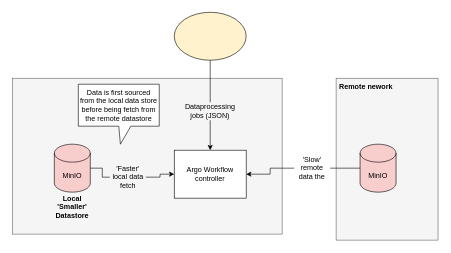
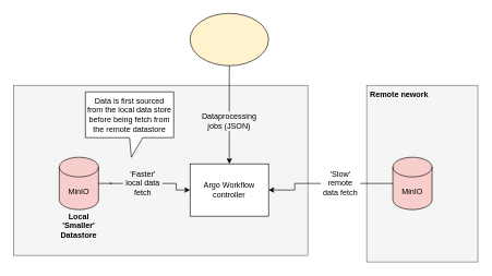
- <mxCell id="16" value="'Slow' remote data the" style="text;html=1;align=center;verticalAlign=middle;whiteSpace=wrap;rounded=0;" vertex="1" parent="1"><mxGeometry x="490" y="265" width="60" height="30" as="geometry" /></mxCell>
+ <mxCell id="16" value="'Slow' remote data fetch" style="text;html=1;align=center;verticalAlign=middle;whiteSpace=wrap;rounded=0;" vertex="1" parent="1"><mxGeometry x="490" y="265" width="60" height="30" as="geometry" /></mxCell>
- <mxCell id="18" value="'Faster' local data fetch" style="text;html=1;align=center;verticalAlign=middle;whiteSpace=wrap;rounded=0;" vertex="1" parent="1"><mxGeometry x="182.5" y="280" width="60" height="30" as="geometry" /></mxCell>
+ <mxCell id="18" value="'Faster' local data fetch" style="text;html=1;align=center;verticalAlign=middle;whiteSpace=wrap;rounded=0;" vertex="1" parent="1"><mxGeometry x="187.5" y="265" width="60" height="30" as="geometry" /></mxCell>
